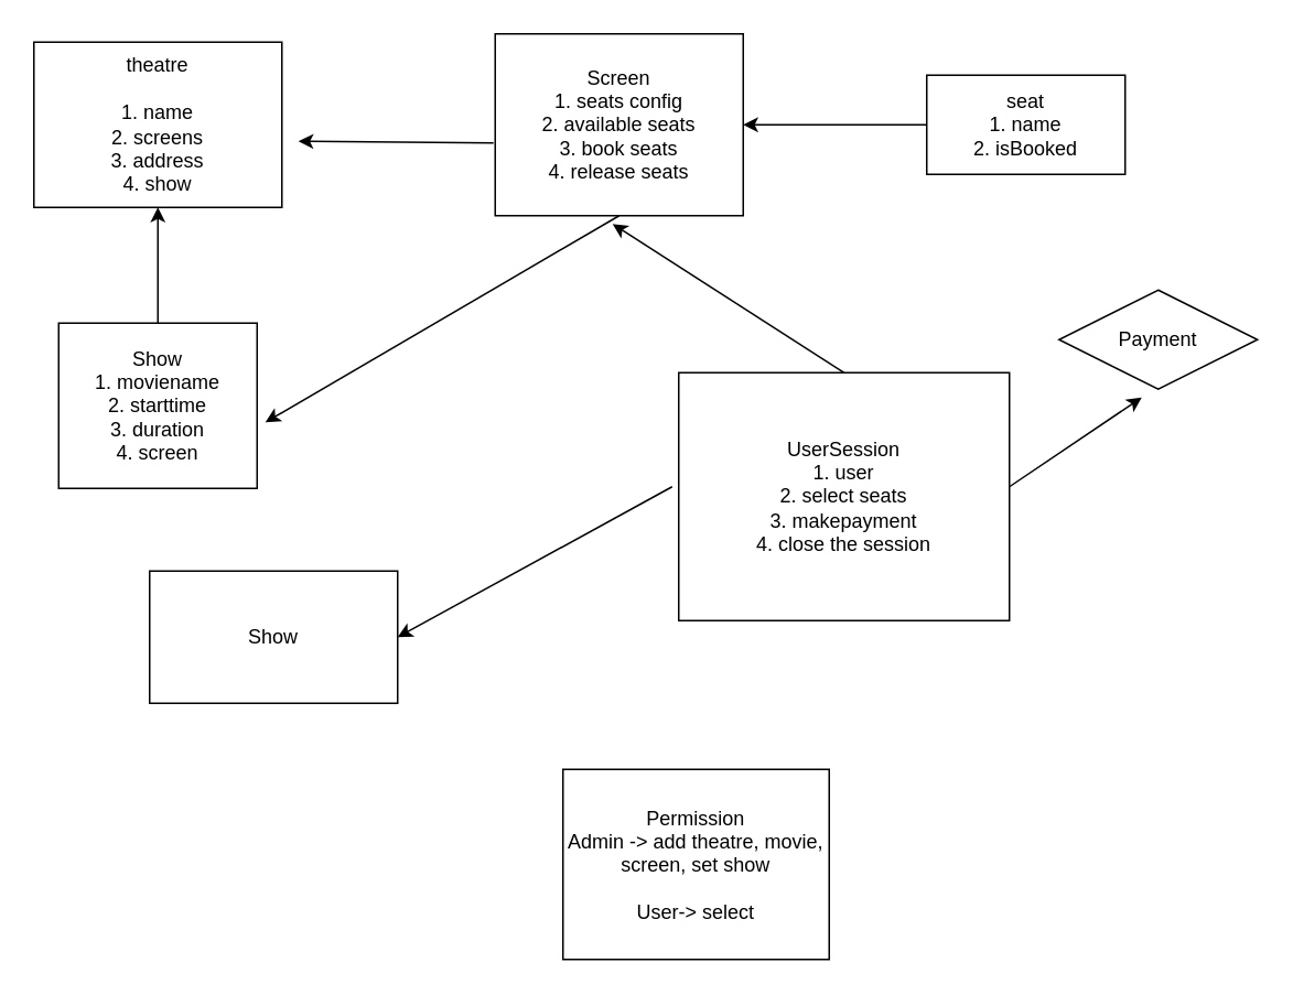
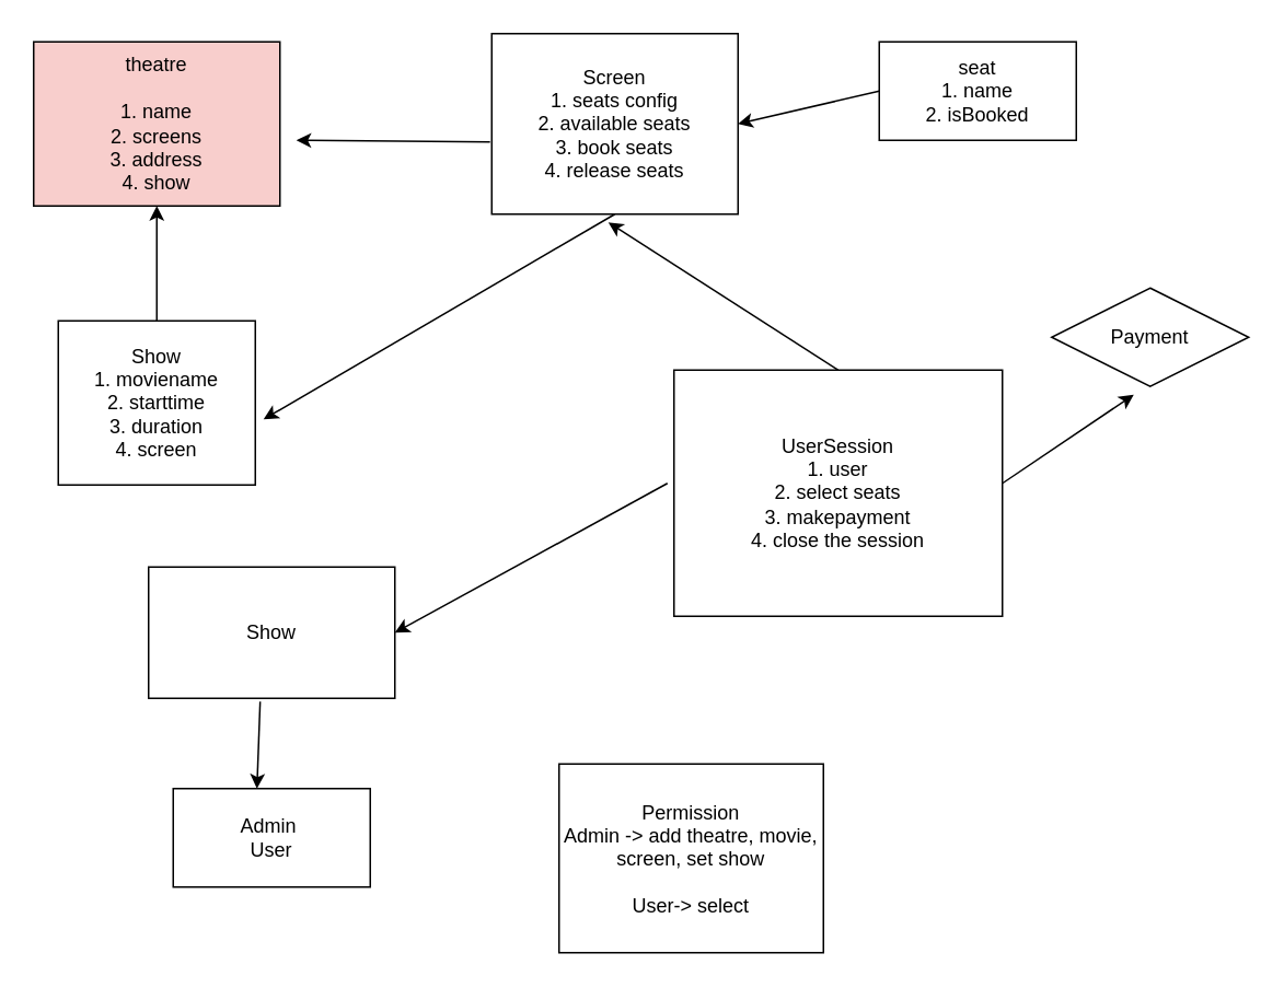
- <mxCell id="2" value="theatre&lt;br&gt;&lt;br&gt;1. name&lt;br&gt;2. screens&lt;br&gt;3. address&lt;br&gt;4. show" style="rounded=0;whiteSpace=wrap;html=1;" vertex="1" parent="1"><mxGeometry x="20" y="25" width="150" height="100" as="geometry" /></mxCell>
+ <mxCell id="2" value="theatre&lt;br&gt;&lt;br&gt;1. name&lt;br&gt;2. screens&lt;br&gt;3. address&lt;br&gt;4. show" style="rounded=0;whiteSpace=wrap;html=1;fillColor=#f8cecc;" vertex="1" parent="1"><mxGeometry x="20" y="25" width="150" height="100" as="geometry" /></mxCell>
- <mxCell id="8" value="seat&lt;br&gt;1. name&lt;br&gt;2. isBooked" style="rounded=0;whiteSpace=wrap;html=1;" vertex="1" parent="1"><mxGeometry x="560" y="45" width="120" height="60" as="geometry" /></mxCell>
+ <mxCell id="8" value="seat&lt;br&gt;1. name&lt;br&gt;2. isBooked" style="rounded=0;whiteSpace=wrap;html=1;" vertex="1" parent="1"><mxGeometry x="535" y="25" width="120" height="60" as="geometry" /></mxCell>
+ <mxCell id="17" value="" style="endArrow=classic;html=1;rounded=0;exitX=0.453;exitY=1.025;exitDx=0;exitDy=0;exitPerimeter=0;entryX=0.425;entryY=0;entryDx=0;entryDy=0;entryPerimeter=0;" edge="1" parent="1" source="11" target="16"><mxGeometry width="50" height="50" relative="1" as="geometry"><mxPoint x="160" y="455" as="sourcePoint" /><mxPoint x="210" y="405" as="targetPoint" /></mxGeometry></mxCell>
+ <mxCell id="16" value="Admin&amp;nbsp;&lt;br&gt;User" style="rounded=0;whiteSpace=wrap;html=1;" vertex="1" parent="1"><mxGeometry x="105" y="480" width="120" height="60" as="geometry" /></mxCell>
